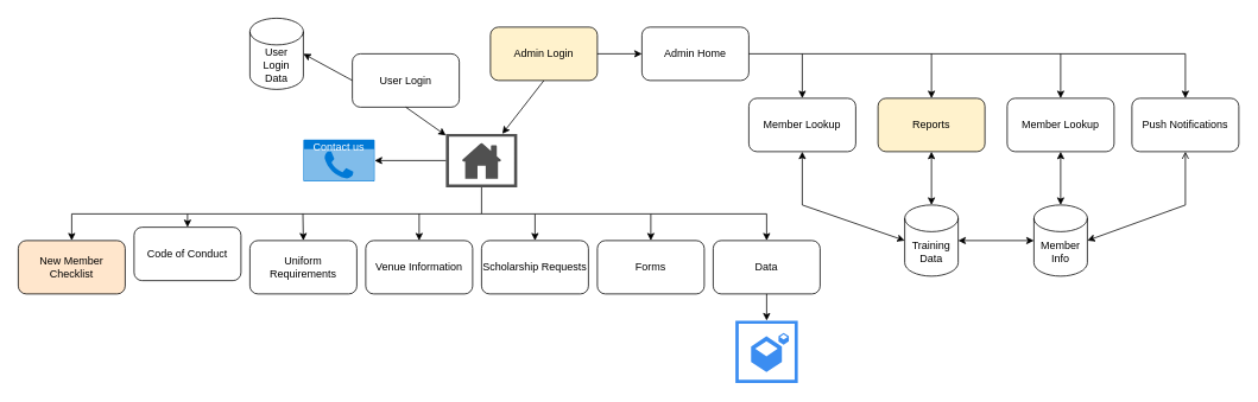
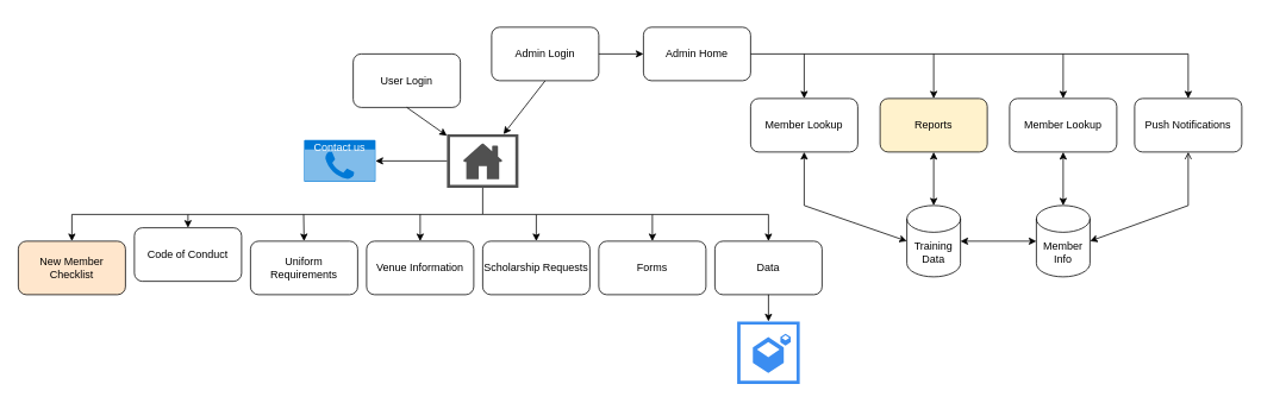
- <mxCell id="38" value="User Login Data" style="shape=cylinder3;whiteSpace=wrap;html=1;boundedLbl=1;backgroundOutline=1;size=15;" vertex="1" parent="1"><mxGeometry x="280" y="20" width="60" height="80" as="geometry" /></mxCell>
- <mxCell id="18" value="Admin Login" style="rounded=1;whiteSpace=wrap;html=1;fillColor=#fff2cc;" vertex="1" parent="1"><mxGeometry x="550" y="30" width="120" height="60" as="geometry" /></mxCell>
+ <mxCell id="18" value="Admin Login" style="rounded=1;whiteSpace=wrap;html=1;" vertex="1" parent="1"><mxGeometry x="550" y="30" width="120" height="60" as="geometry" /></mxCell>
- <mxCell id="39" value="" style="endArrow=classic;html=1;rounded=0;exitX=0;exitY=0.5;exitDx=0;exitDy=0;entryX=1;entryY=0.5;entryDx=0;entryDy=0;entryPerimeter=0;" edge="1" parent="1" source="2" target="38"><mxGeometry width="50" height="50" relative="1" as="geometry"><mxPoint x="700" y="400" as="sourcePoint" /><mxPoint x="750" y="350" as="targetPoint" /></mxGeometry></mxCell>
